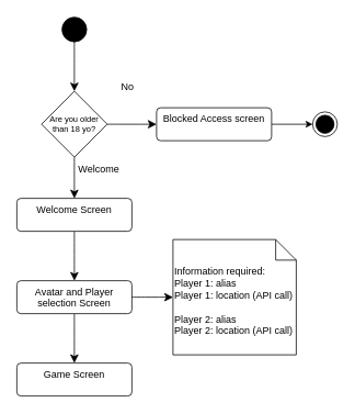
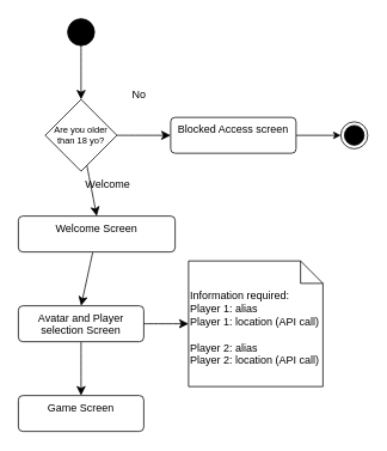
- <mxCell id="5" value="Welcome Screen" style="html=1;align=center;verticalAlign=top;rounded=1;absoluteArcSize=1;arcSize=10;dashed=0;whiteSpace=wrap;" vertex="1" parent="1"><mxGeometry x="20" y="240" width="140" height="40" as="geometry" /></mxCell>
+ <mxCell id="5" value="Welcome Screen" style="html=1;align=center;verticalAlign=top;rounded=1;absoluteArcSize=1;arcSize=10;dashed=0;whiteSpace=wrap;" vertex="1" parent="1"><mxGeometry x="20" y="240" width="175" height="40" as="geometry" /></mxCell>
